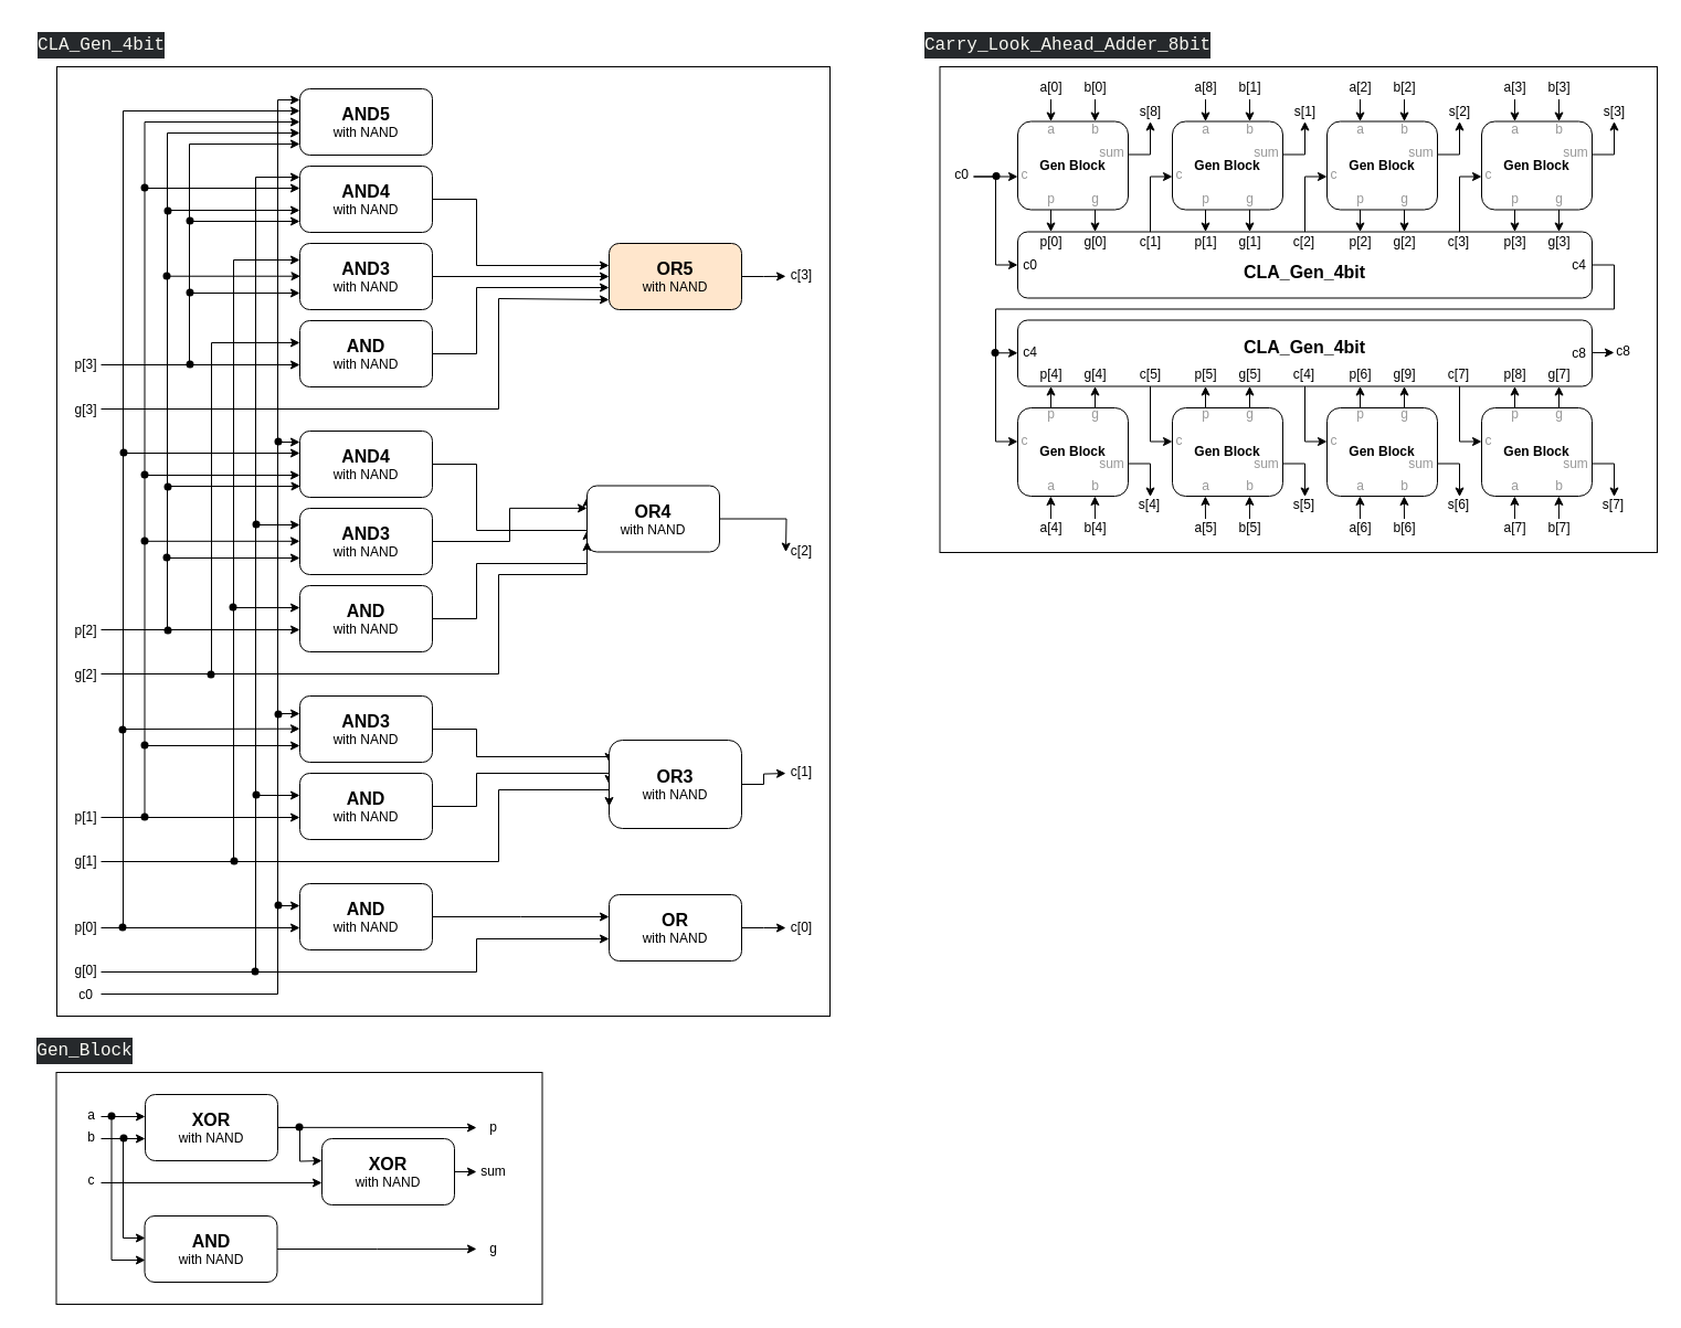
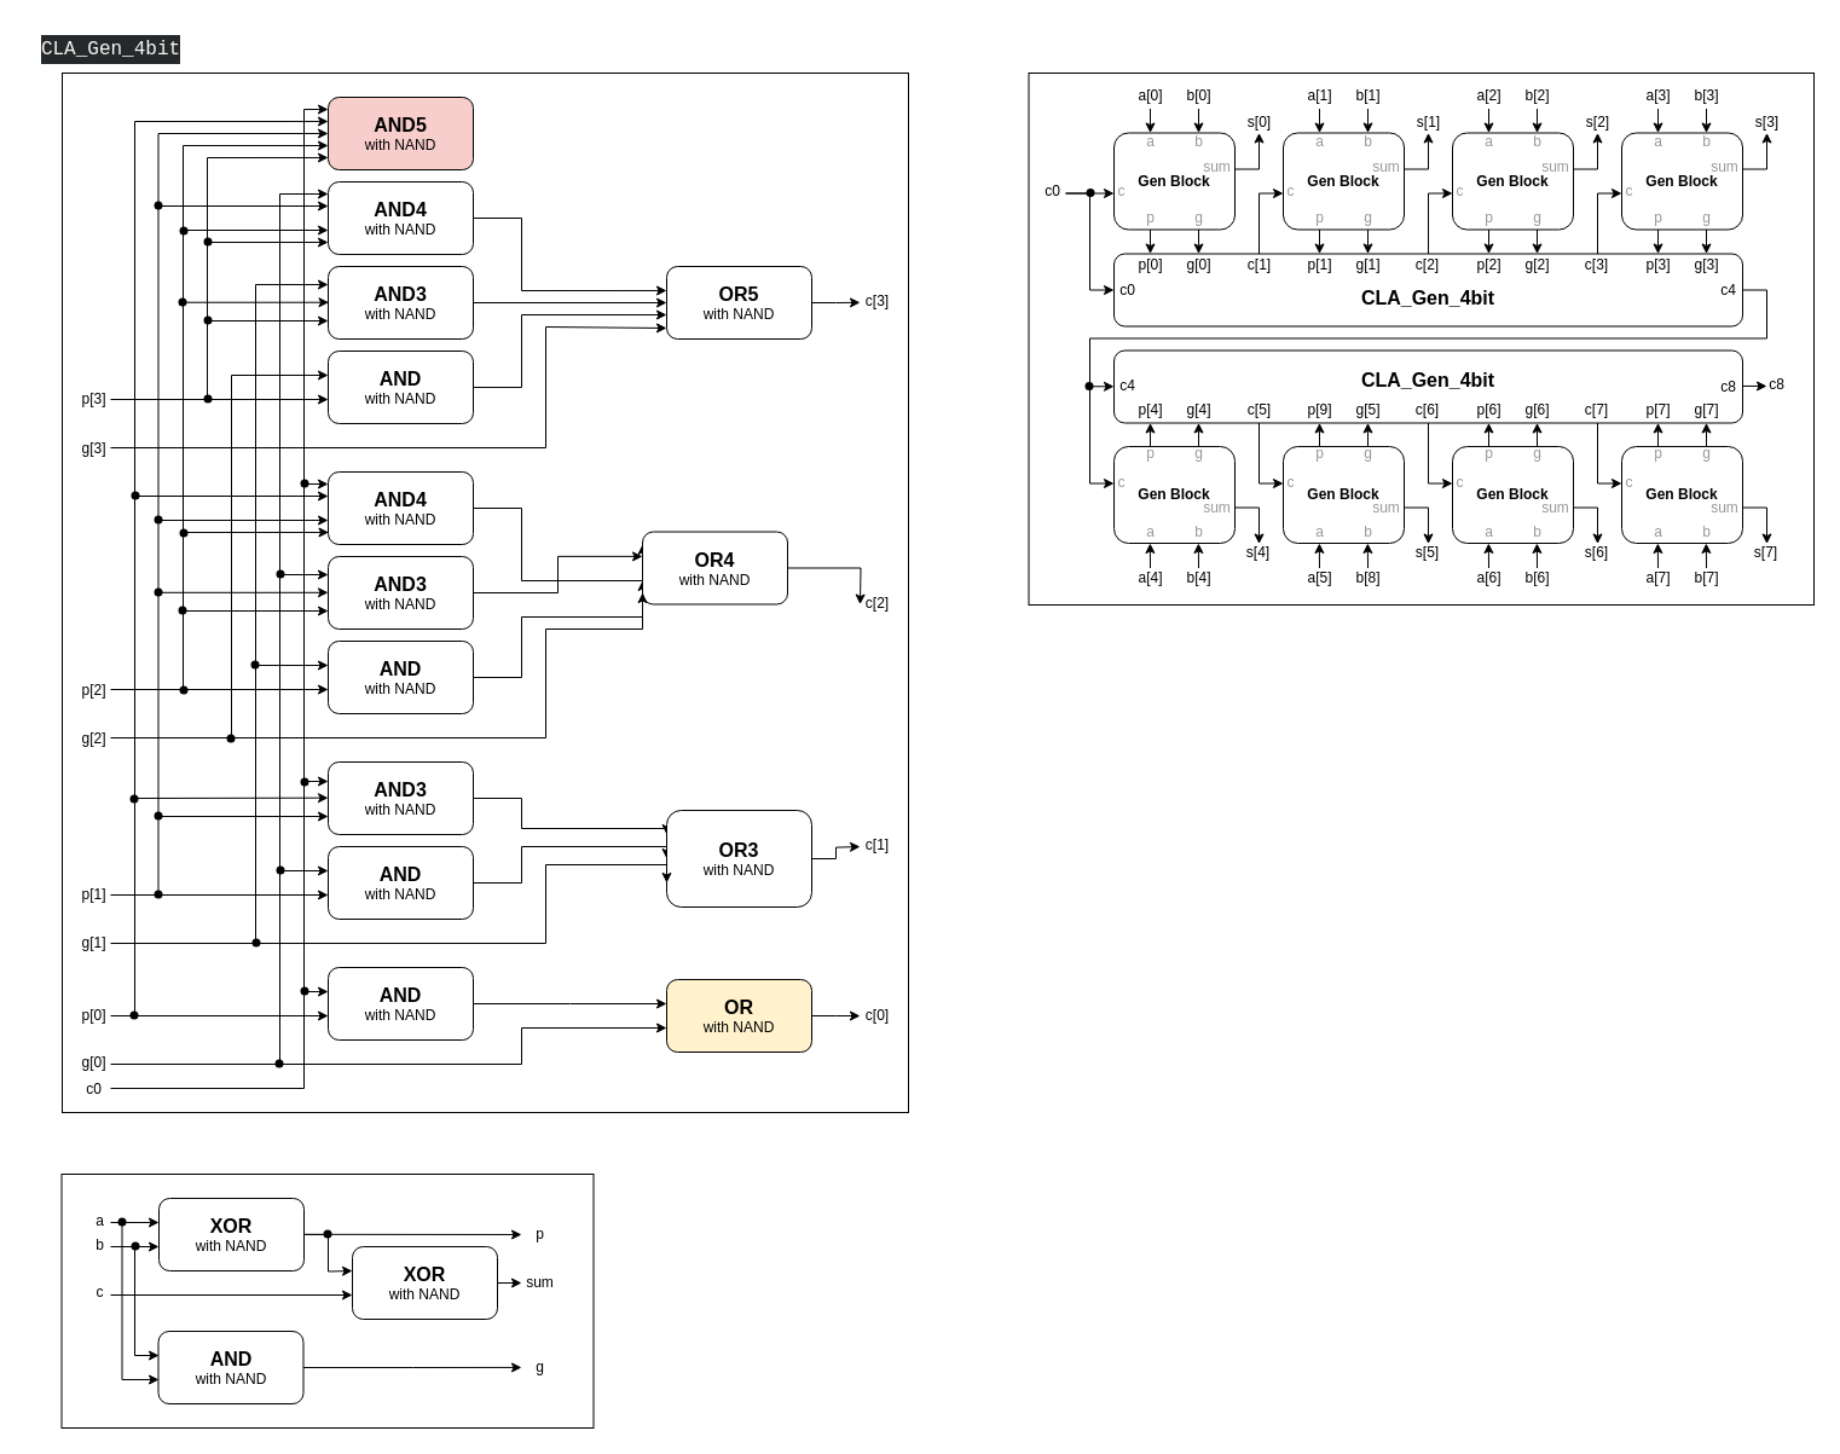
- <mxCell id="290" value="&lt;div style=&quot;color: rgb(248, 248, 242); background-color: rgb(38, 41, 44); font-family: &amp;quot;Fira Code&amp;quot;, Consolas, &amp;quot;Courier New&amp;quot;, monospace, Menlo, Monaco, &amp;quot;Courier New&amp;quot;, monospace; font-size: 16px; line-height: 24px; white-space-collapse: preserve;&quot;&gt;Carry_Look_Ahead_Adder_8bit&lt;/div&gt;" style="text;html=1;align=center;verticalAlign=middle;resizable=0;points=[];autosize=1;strokeColor=none;fillColor=none;" parent="1" vertex="1"><mxGeometry x="821" width="290" height="40" as="geometry" y="20" /></mxCell>
- <mxCell id="156" value="a[8]" style="text;html=1;align=center;verticalAlign=middle;resizable=0;points=[];autosize=1;strokeColor=none;fillColor=none;" parent="1" vertex="1"><mxGeometry x="1071" y="64" width="40" height="30" as="geometry" /></mxCell>
+ <mxCell id="156" value="a[1]" style="text;html=1;align=center;verticalAlign=middle;resizable=0;points=[];autosize=1;strokeColor=none;fillColor=none;" parent="1" vertex="1"><mxGeometry x="1071" y="64" width="40" height="30" as="geometry" /></mxCell>
- <mxCell id="142" value="s[8]" style="text;html=1;align=center;verticalAlign=middle;resizable=0;points=[];autosize=1;strokeColor=none;fillColor=none;" parent="1" vertex="1"><mxGeometry x="1021" y="85.5" width="40" height="30" as="geometry" /></mxCell>
+ <mxCell id="142" value="s[0]" style="text;html=1;align=center;verticalAlign=middle;resizable=0;points=[];autosize=1;strokeColor=none;fillColor=none;" parent="1" vertex="1"><mxGeometry x="1021" y="85.5" width="40" height="30" as="geometry" /></mxCell>
- <mxCell id="19" value="&lt;span style=&quot;font-size: 16px;&quot;&gt;&lt;b&gt;AND5&lt;/b&gt;&lt;/span&gt;&lt;br&gt;&lt;div&gt;with NAND&lt;/div&gt;" style="rounded=1;whiteSpace=wrap;html=1;" parent="1" vertex="1"><mxGeometry x="271" y="80" width="120" height="60" as="geometry" /></mxCell>
+ <mxCell id="19" value="&lt;span style=&quot;font-size: 16px;&quot;&gt;&lt;b&gt;AND5&lt;/b&gt;&lt;/span&gt;&lt;br&gt;&lt;div&gt;with NAND&lt;/div&gt;" style="rounded=1;whiteSpace=wrap;html=1;fillColor=#f8cecc;" parent="1" vertex="1"><mxGeometry x="271" y="80" width="120" height="60" as="geometry" /></mxCell>
- <mxCell id="54" value="&lt;span style=&quot;font-size: 16px;&quot;&gt;&lt;b&gt;OR5&lt;/b&gt;&lt;/span&gt;&lt;br&gt;&lt;div&gt;with NAND&lt;/div&gt;" style="rounded=1;whiteSpace=wrap;html=1;fillColor=#ffe6cc;" parent="1" vertex="1"><mxGeometry x="551" y="220" width="120" height="60" as="geometry" /></mxCell>
+ <mxCell id="54" value="&lt;span style=&quot;font-size: 16px;&quot;&gt;&lt;b&gt;OR5&lt;/b&gt;&lt;/span&gt;&lt;br&gt;&lt;div&gt;with NAND&lt;/div&gt;" style="rounded=1;whiteSpace=wrap;html=1;" parent="1" vertex="1"><mxGeometry x="551" y="220" width="120" height="60" as="geometry" /></mxCell>
- <mxCell id="259" value="p[5]" style="text;html=1;align=center;verticalAlign=middle;resizable=0;points=[];autosize=1;strokeColor=none;fillColor=none;" parent="1" vertex="1"><mxGeometry x="1071" y="323.5" width="40" height="30" as="geometry" /></mxCell>
+ <mxCell id="259" value="p[9]" style="text;html=1;align=center;verticalAlign=middle;resizable=0;points=[];autosize=1;strokeColor=none;fillColor=none;" parent="1" vertex="1"><mxGeometry x="1071" y="323.5" width="40" height="30" as="geometry" /></mxCell>
- <mxCell id="266" value="c[4]" style="text;html=1;align=center;verticalAlign=middle;resizable=0;points=[];autosize=1;strokeColor=none;fillColor=none;" parent="1" vertex="1"><mxGeometry x="1160" y="323.5" width="40" height="30" as="geometry" /></mxCell>
+ <mxCell id="266" value="c[6]" style="text;html=1;align=center;verticalAlign=middle;resizable=0;points=[];autosize=1;strokeColor=none;fillColor=none;" parent="1" vertex="1"><mxGeometry x="1160" y="323.5" width="40" height="30" as="geometry" /></mxCell>
- <mxCell id="262" value="g[9]" style="text;html=1;align=center;verticalAlign=middle;resizable=0;points=[];autosize=1;strokeColor=none;fillColor=none;" parent="1" vertex="1"><mxGeometry x="1251" y="323.5" width="40" height="30" as="geometry" /></mxCell>
+ <mxCell id="262" value="g[6]" style="text;html=1;align=center;verticalAlign=middle;resizable=0;points=[];autosize=1;strokeColor=none;fillColor=none;" parent="1" vertex="1"><mxGeometry x="1251" y="323.5" width="40" height="30" as="geometry" /></mxCell>
- <mxCell id="263" value="p[8]" style="text;html=1;align=center;verticalAlign=middle;resizable=0;points=[];autosize=1;strokeColor=none;fillColor=none;" parent="1" vertex="1"><mxGeometry x="1351" y="323.5" width="40" height="30" as="geometry" /></mxCell>
+ <mxCell id="263" value="p[7]" style="text;html=1;align=center;verticalAlign=middle;resizable=0;points=[];autosize=1;strokeColor=none;fillColor=none;" parent="1" vertex="1"><mxGeometry x="1351" y="323.5" width="40" height="30" as="geometry" /></mxCell>
- <mxCell id="226" value="b[5]" style="text;html=1;align=center;verticalAlign=middle;resizable=0;points=[];autosize=1;strokeColor=none;fillColor=none;" parent="1" vertex="1"><mxGeometry x="1111" y="462.5" width="40" height="30" as="geometry" /></mxCell>
+ <mxCell id="226" value="b[8]" style="text;html=1;align=center;verticalAlign=middle;resizable=0;points=[];autosize=1;strokeColor=none;fillColor=none;" parent="1" vertex="1"><mxGeometry x="1111" y="462.5" width="40" height="30" as="geometry" /></mxCell>
- <mxCell id="25" value="&lt;span style=&quot;font-size: 16px;&quot;&gt;&lt;b&gt;OR&lt;/b&gt;&lt;/span&gt;&lt;br&gt;&lt;div&gt;with NAND&lt;/div&gt;" style="rounded=1;whiteSpace=wrap;html=1;" parent="1" vertex="1"><mxGeometry x="551" y="810" width="120" height="60" as="geometry" /></mxCell>
+ <mxCell id="25" value="&lt;span style=&quot;font-size: 16px;&quot;&gt;&lt;b&gt;OR&lt;/b&gt;&lt;/span&gt;&lt;br&gt;&lt;div&gt;with NAND&lt;/div&gt;" style="rounded=1;whiteSpace=wrap;html=1;fillColor=#fff2cc;" parent="1" vertex="1"><mxGeometry x="551" y="810" width="120" height="60" as="geometry" /></mxCell>
- <mxCell id="126" value="&lt;div style=&quot;color: rgb(248, 248, 242); background-color: rgb(38, 41, 44); font-family: &amp;quot;Fira Code&amp;quot;, Consolas, &amp;quot;Courier New&amp;quot;, monospace, Menlo, Monaco, &amp;quot;Courier New&amp;quot;, monospace; font-size: 16px; line-height: 24px; white-space-collapse: preserve;&quot;&gt;Gen_Block&lt;/div&gt;" style="text;html=1;align=center;verticalAlign=middle;resizable=0;points=[];autosize=1;strokeColor=none;fillColor=none;" parent="1" vertex="1"><mxGeometry x="20.5" y="931" width="110" height="40" as="geometry" /></mxCell>
